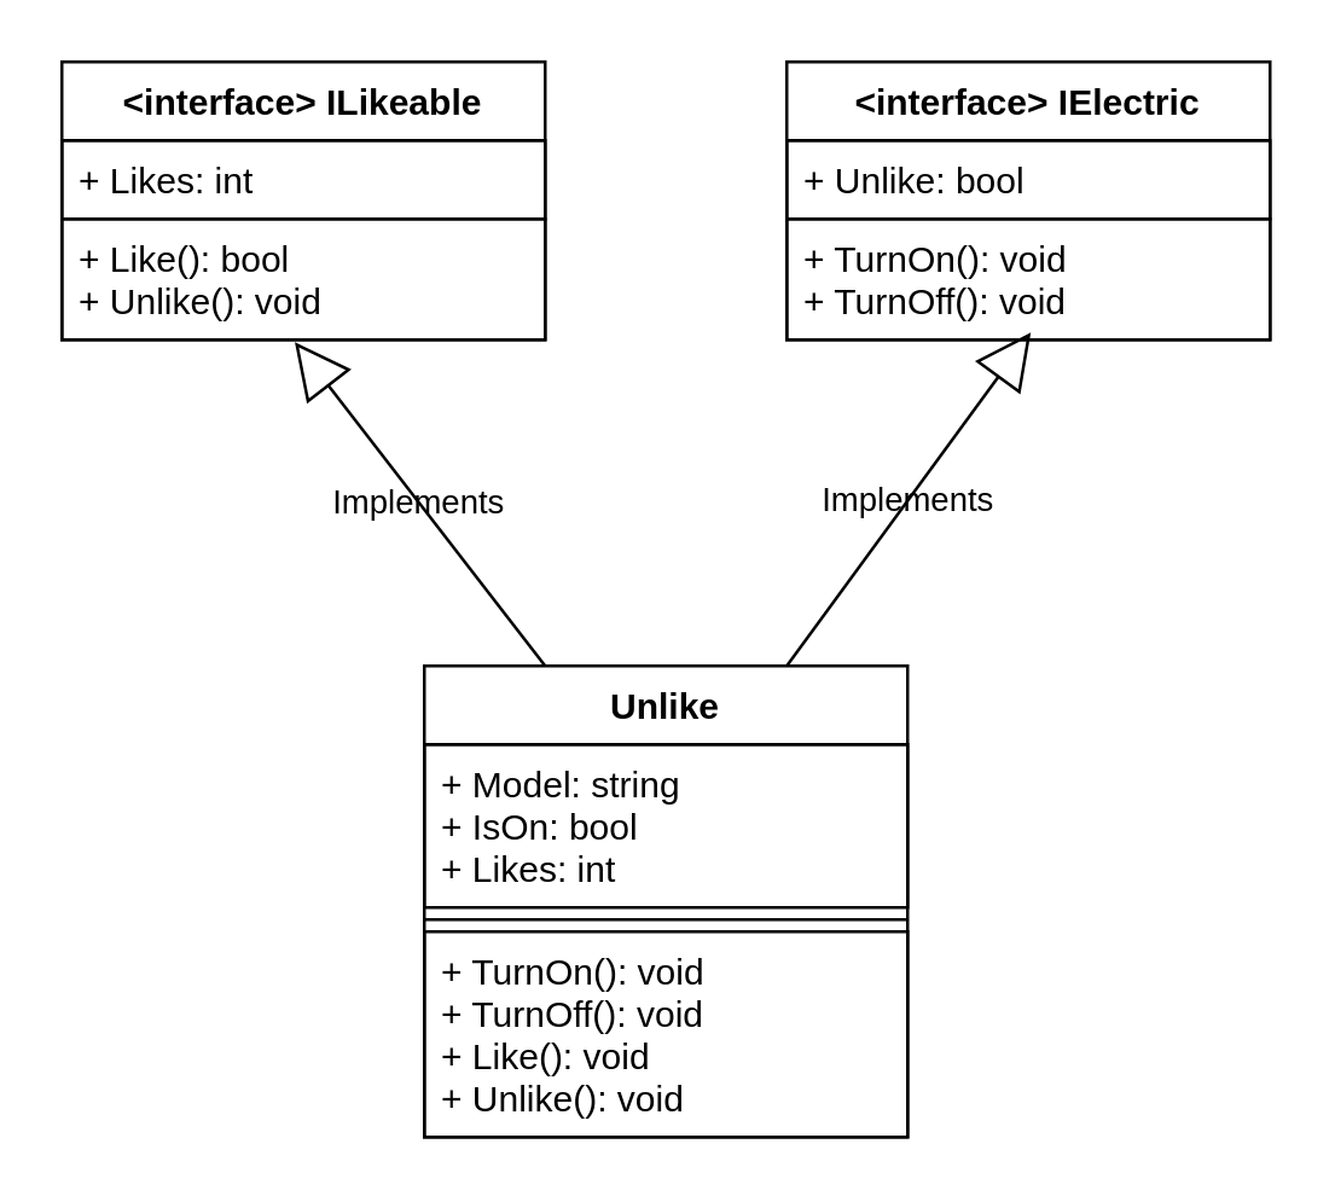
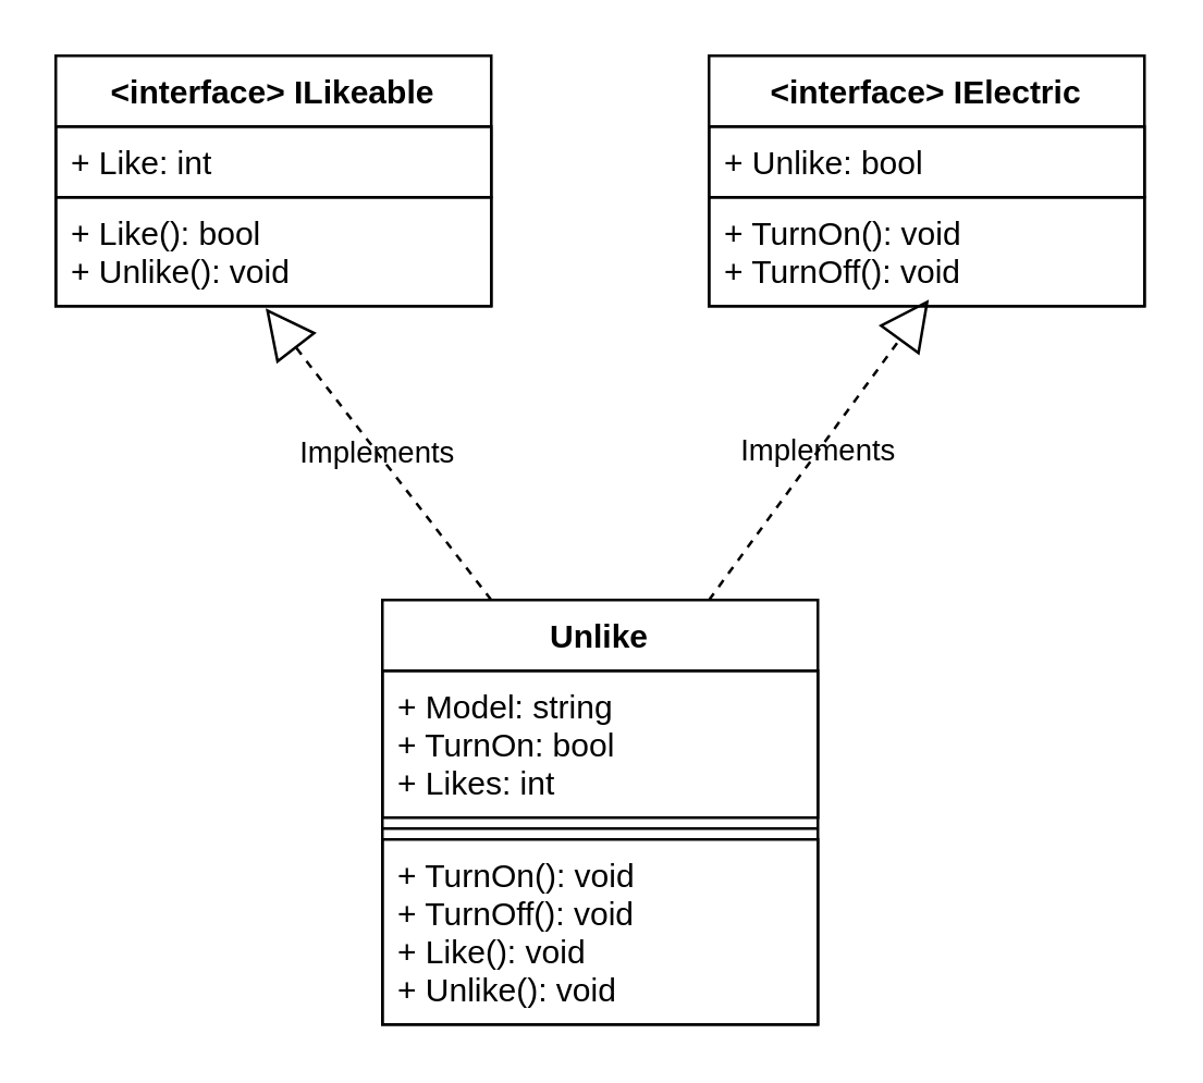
- <mxCell id="3" value="+ Likes: int" style="text;align=left;verticalAlign=top;spacingLeft=4;spacingRight=4;overflow=hidden;rotatable=0;points=[[0,0.5],[1,0.5]];portConstraint=eastwest;fontColor=#000000;strokeColor=#000000;" vertex="1" parent="2"><mxGeometry y="26" width="160" height="26" as="geometry" /></mxCell>
+ <mxCell id="3" value="+ Like: int" style="text;align=left;verticalAlign=top;spacingLeft=4;spacingRight=4;overflow=hidden;rotatable=0;points=[[0,0.5],[1,0.5]];portConstraint=eastwest;fontColor=#000000;strokeColor=#000000;" vertex="1" parent="2"><mxGeometry y="26" width="160" height="26" as="geometry" /></mxCell>
- <mxCell id="9" value="Implements" style="endArrow=block;endSize=16;endFill=0;html=1;exitX=0.75;exitY=0;exitDx=0;exitDy=0;entryX=0.505;entryY=0.94;entryDx=0;entryDy=0;entryPerimeter=0;fontColor=#000000;strokeColor=#000000;labelBackgroundColor=none;" edge="1" parent="1" source="5" target="13"><mxGeometry width="160" relative="1" as="geometry"><mxPoint x="240" y="300" as="sourcePoint" /><mxPoint x="298" y="102" as="targetPoint" /></mxGeometry></mxCell>
+ <mxCell id="9" value="Implements" style="endArrow=block;endSize=16;endFill=0;html=1;exitX=0.75;exitY=0;exitDx=0;exitDy=0;entryX=0.505;entryY=0.94;entryDx=0;entryDy=0;entryPerimeter=0;fontColor=#000000;strokeColor=#000000;labelBackgroundColor=none;dashed=1;" edge="1" parent="1" source="5" target="13"><mxGeometry width="160" relative="1" as="geometry"><mxPoint x="240" y="300" as="sourcePoint" /><mxPoint x="298" y="102" as="targetPoint" /></mxGeometry></mxCell>
- <mxCell id="10" value="Implements" style="endArrow=block;endSize=16;endFill=0;html=1;entryX=0.482;entryY=1.02;entryDx=0;entryDy=0;entryPerimeter=0;exitX=0.25;exitY=0;exitDx=0;exitDy=0;fontColor=#000000;strokeColor=#000000;labelBackgroundColor=none;" edge="1" parent="1" source="5" target="4"><mxGeometry width="160" relative="1" as="geometry"><mxPoint x="250.832" y="230" as="sourcePoint" /><mxPoint x="308" y="112" as="targetPoint" /></mxGeometry></mxCell>
+ <mxCell id="10" value="Implements" style="endArrow=block;endSize=16;endFill=0;html=1;entryX=0.482;entryY=1.02;entryDx=0;entryDy=0;entryPerimeter=0;exitX=0.25;exitY=0;exitDx=0;exitDy=0;fontColor=#000000;strokeColor=#000000;labelBackgroundColor=none;dashed=1;" edge="1" parent="1" source="5" target="4"><mxGeometry width="160" relative="1" as="geometry"><mxPoint x="250.832" y="230" as="sourcePoint" /><mxPoint x="308" y="112" as="targetPoint" /></mxGeometry></mxCell>
- <mxCell id="6" value="+ Model: string&#10;+ IsOn: bool&#10;+ Likes: int" style="text;align=left;verticalAlign=top;spacingLeft=4;spacingRight=4;overflow=hidden;rotatable=0;points=[[0,0.5],[1,0.5]];portConstraint=eastwest;fontColor=#000000;strokeColor=#000000;" vertex="1" parent="5"><mxGeometry y="26" width="160" height="54" as="geometry" /></mxCell>
+ <mxCell id="6" value="+ Model: string&#10;+ TurnOn: bool&#10;+ Likes: int" style="text;align=left;verticalAlign=top;spacingLeft=4;spacingRight=4;overflow=hidden;rotatable=0;points=[[0,0.5],[1,0.5]];portConstraint=eastwest;fontColor=#000000;strokeColor=#000000;" vertex="1" parent="5"><mxGeometry y="26" width="160" height="54" as="geometry" /></mxCell>
